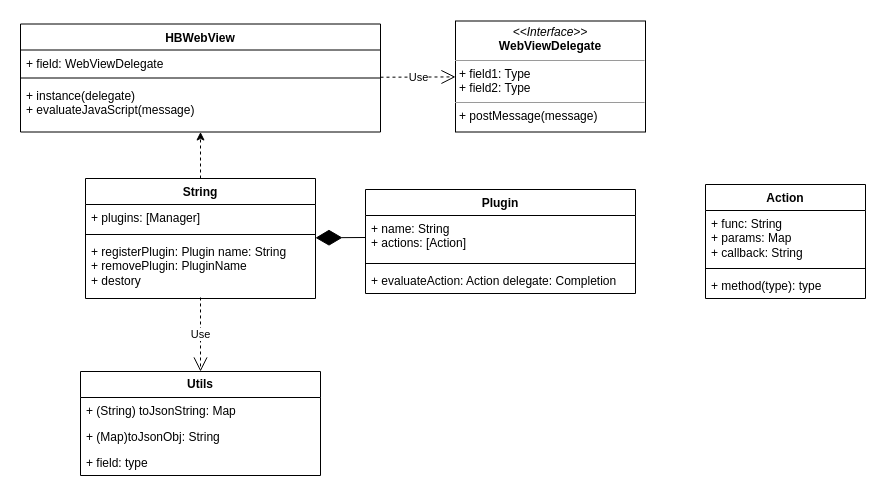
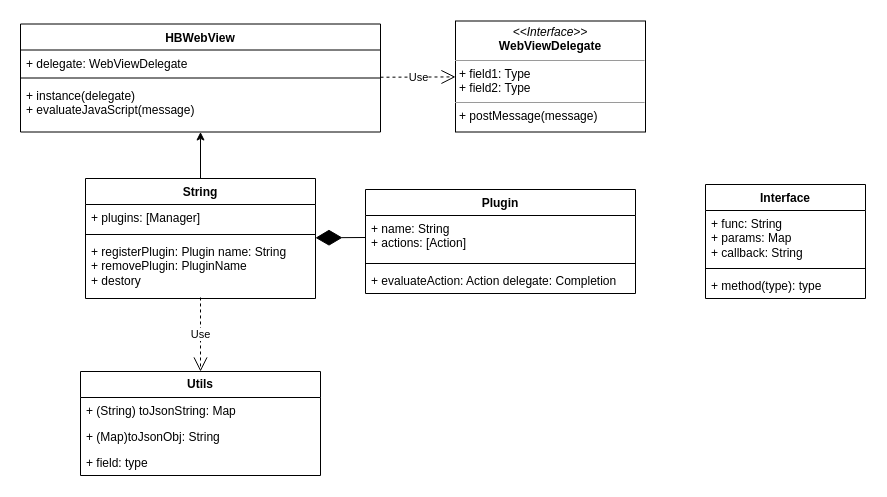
- <mxCell id="7" value="+ field: WebViewDelegate" style="text;strokeColor=none;fillColor=none;align=left;verticalAlign=top;spacingLeft=4;spacingRight=4;overflow=hidden;rotatable=0;points=[[0,0.5],[1,0.5]];portConstraint=eastwest;whiteSpace=wrap;html=1;" vertex="1" parent="6"><mxGeometry y="26" width="360" height="24" as="geometry" /></mxCell>
+ <mxCell id="7" value="+ delegate: WebViewDelegate" style="text;strokeColor=none;fillColor=none;align=left;verticalAlign=top;spacingLeft=4;spacingRight=4;overflow=hidden;rotatable=0;points=[[0,0.5],[1,0.5]];portConstraint=eastwest;whiteSpace=wrap;html=1;" vertex="1" parent="6"><mxGeometry y="26" width="360" height="24" as="geometry" /></mxCell>
- <mxCell id="11" style="edgeStyle=orthogonalEdgeStyle;rounded=0;orthogonalLoop=1;jettySize=auto;html=1;exitX=0.5;exitY=0;exitDx=0;exitDy=0;dashed=1;" edge="1" parent="1" source="12" target="6"><mxGeometry relative="1" as="geometry" /></mxCell>
+ <mxCell id="11" style="edgeStyle=orthogonalEdgeStyle;rounded=0;orthogonalLoop=1;jettySize=auto;html=1;exitX=0.5;exitY=0;exitDx=0;exitDy=0;" edge="1" parent="1" source="12" target="6"><mxGeometry relative="1" as="geometry" /></mxCell>
- <mxCell id="20" value="Action" style="swimlane;fontStyle=1;align=center;verticalAlign=top;childLayout=stackLayout;horizontal=1;startSize=26;horizontalStack=0;resizeParent=1;resizeParentMax=0;resizeLast=0;collapsible=1;marginBottom=0;whiteSpace=wrap;html=1;" vertex="1" parent="1"><mxGeometry x="705" y="184" width="160" height="114" as="geometry" /></mxCell>
+ <mxCell id="20" value="Interface" style="swimlane;fontStyle=1;align=center;verticalAlign=top;childLayout=stackLayout;horizontal=1;startSize=26;horizontalStack=0;resizeParent=1;resizeParentMax=0;resizeLast=0;collapsible=1;marginBottom=0;whiteSpace=wrap;html=1;" vertex="1" parent="1"><mxGeometry x="705" y="184" width="160" height="114" as="geometry" /></mxCell>
